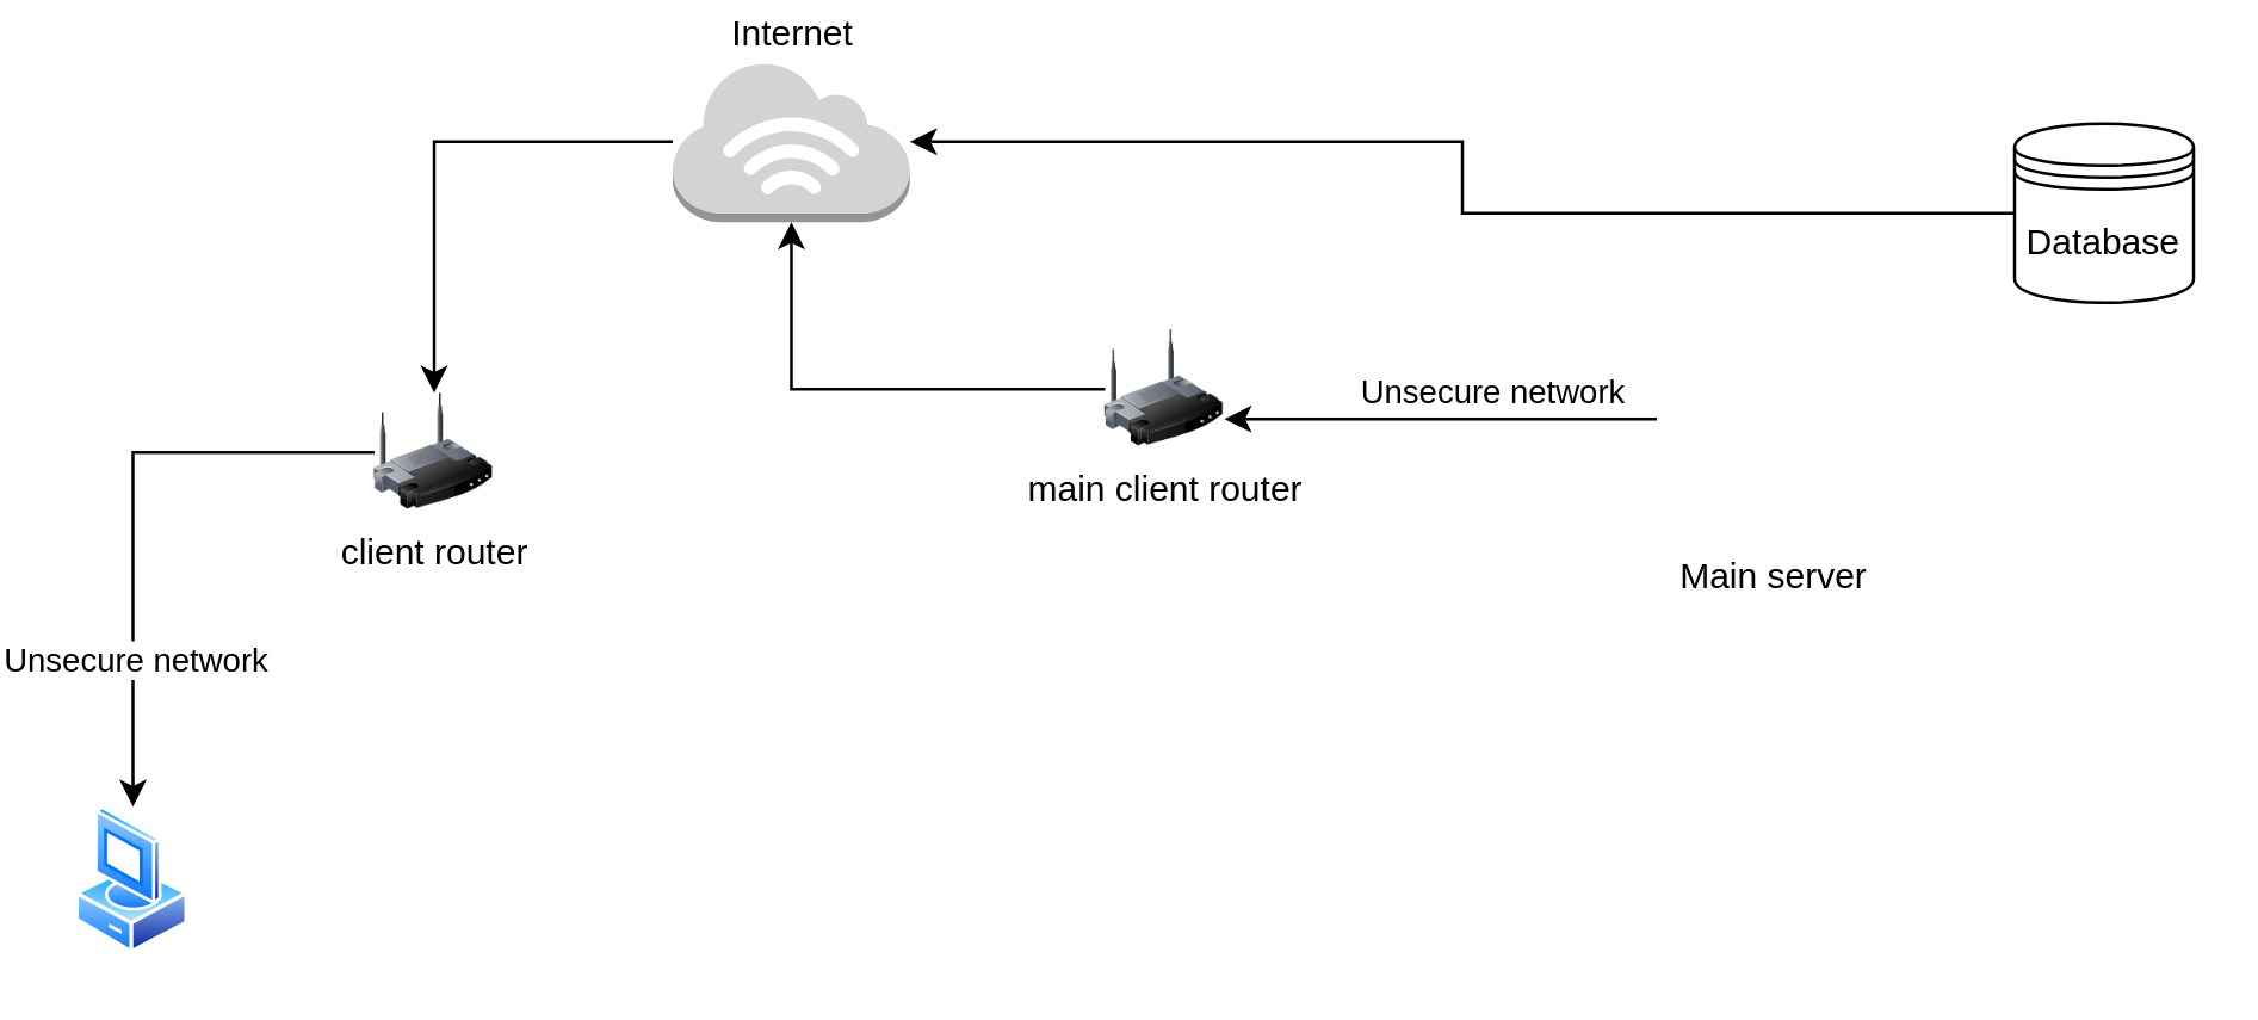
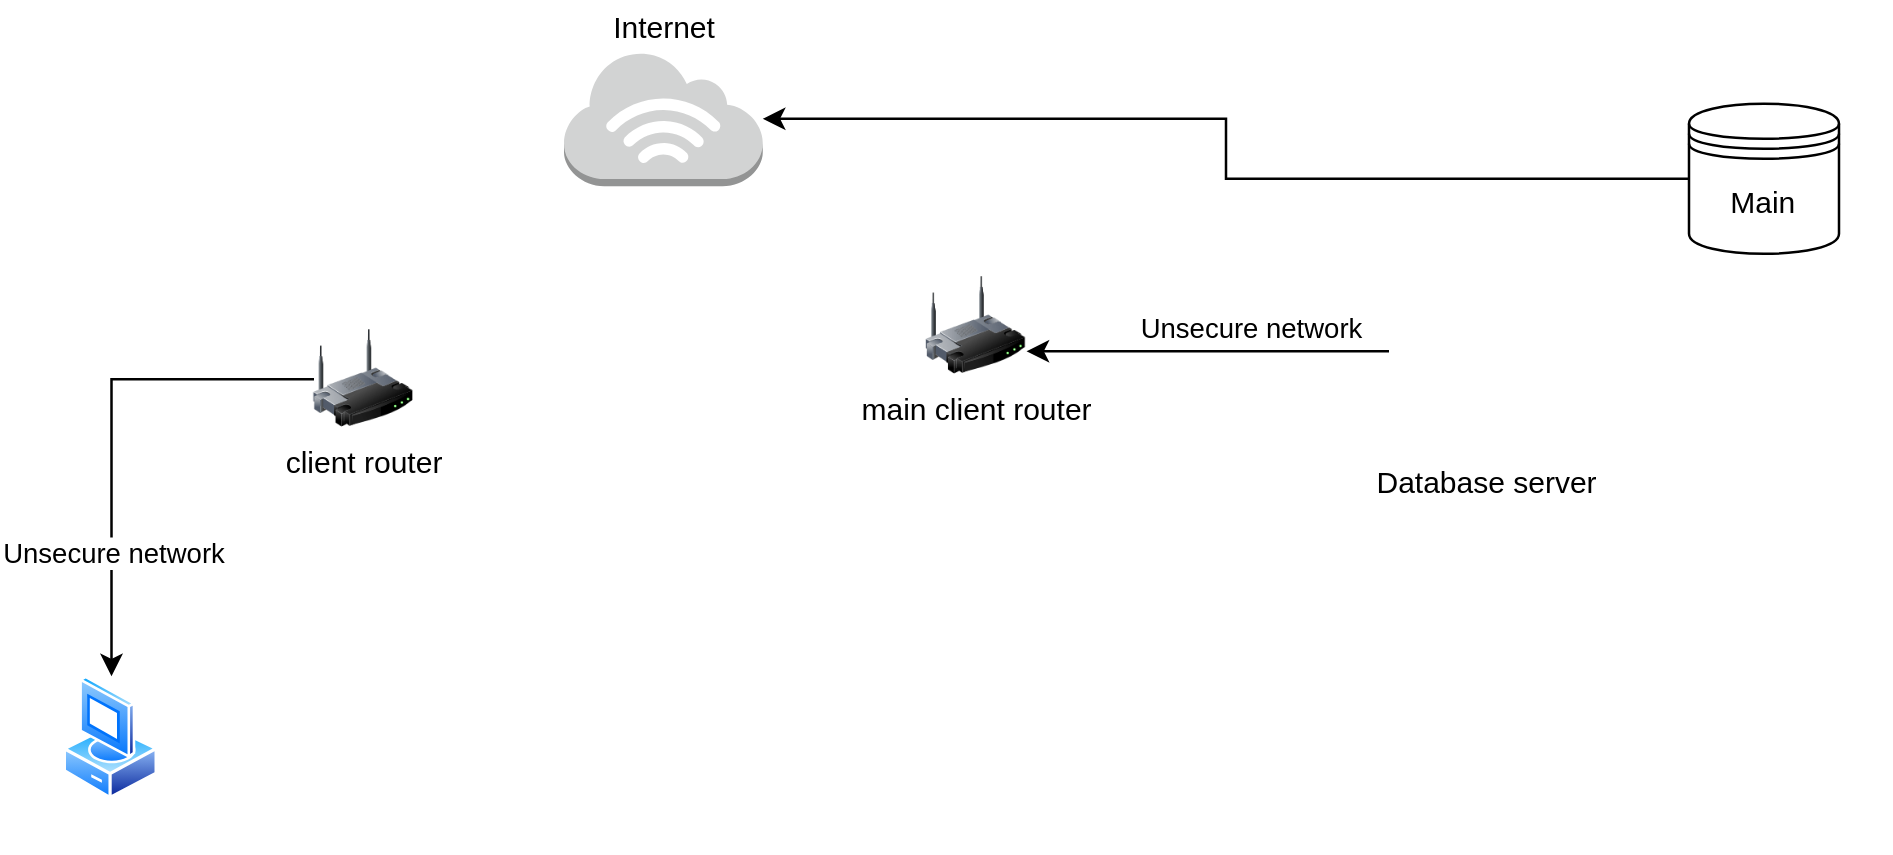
- <mxCell id="10" style="edgeStyle=orthogonalEdgeStyle;rounded=0;orthogonalLoop=1;jettySize=auto;html=1;" edge="1" parent="1" source="11" target="9"><mxGeometry relative="1" as="geometry" /></mxCell>
- <mxCell id="3" value="Database&lt;br&gt;" style="shape=datastore;whiteSpace=wrap;html=1;verticalAlign=middle;" vertex="1" parent="1"><mxGeometry x="670" y="41" width="60" height="60" as="geometry" /></mxCell>
+ <mxCell id="3" value="Main&lt;br&gt;" style="shape=datastore;whiteSpace=wrap;html=1;verticalAlign=middle;" vertex="1" parent="1"><mxGeometry x="670" y="41" width="60" height="60" as="geometry" /></mxCell>
- <mxCell id="12" style="edgeStyle=orthogonalEdgeStyle;rounded=0;orthogonalLoop=1;jettySize=auto;html=1;" edge="1" parent="1" source="13" target="11"><mxGeometry relative="1" as="geometry" /></mxCell>
- <mxCell id="6" value="Main server" style="shape=image;html=1;verticalAlign=top;verticalLabelPosition=bottom;labelBackgroundColor=#ffffff;imageAspect=0;aspect=fixed;image=https://cdn2.iconfinder.com/data/icons/whcompare-isometric-web-hosting-servers/50/server-128.png" vertex="1" parent="1"><mxGeometry x="550" y="101" width="78" height="78" as="geometry" /></mxCell>
+ <mxCell id="6" value="Database server" style="shape=image;html=1;verticalAlign=top;verticalLabelPosition=bottom;labelBackgroundColor=#ffffff;imageAspect=0;aspect=fixed;image=https://cdn2.iconfinder.com/data/icons/whcompare-isometric-web-hosting-servers/50/server-128.png" vertex="1" parent="1"><mxGeometry x="550" y="101" width="78" height="78" as="geometry" /></mxCell>
